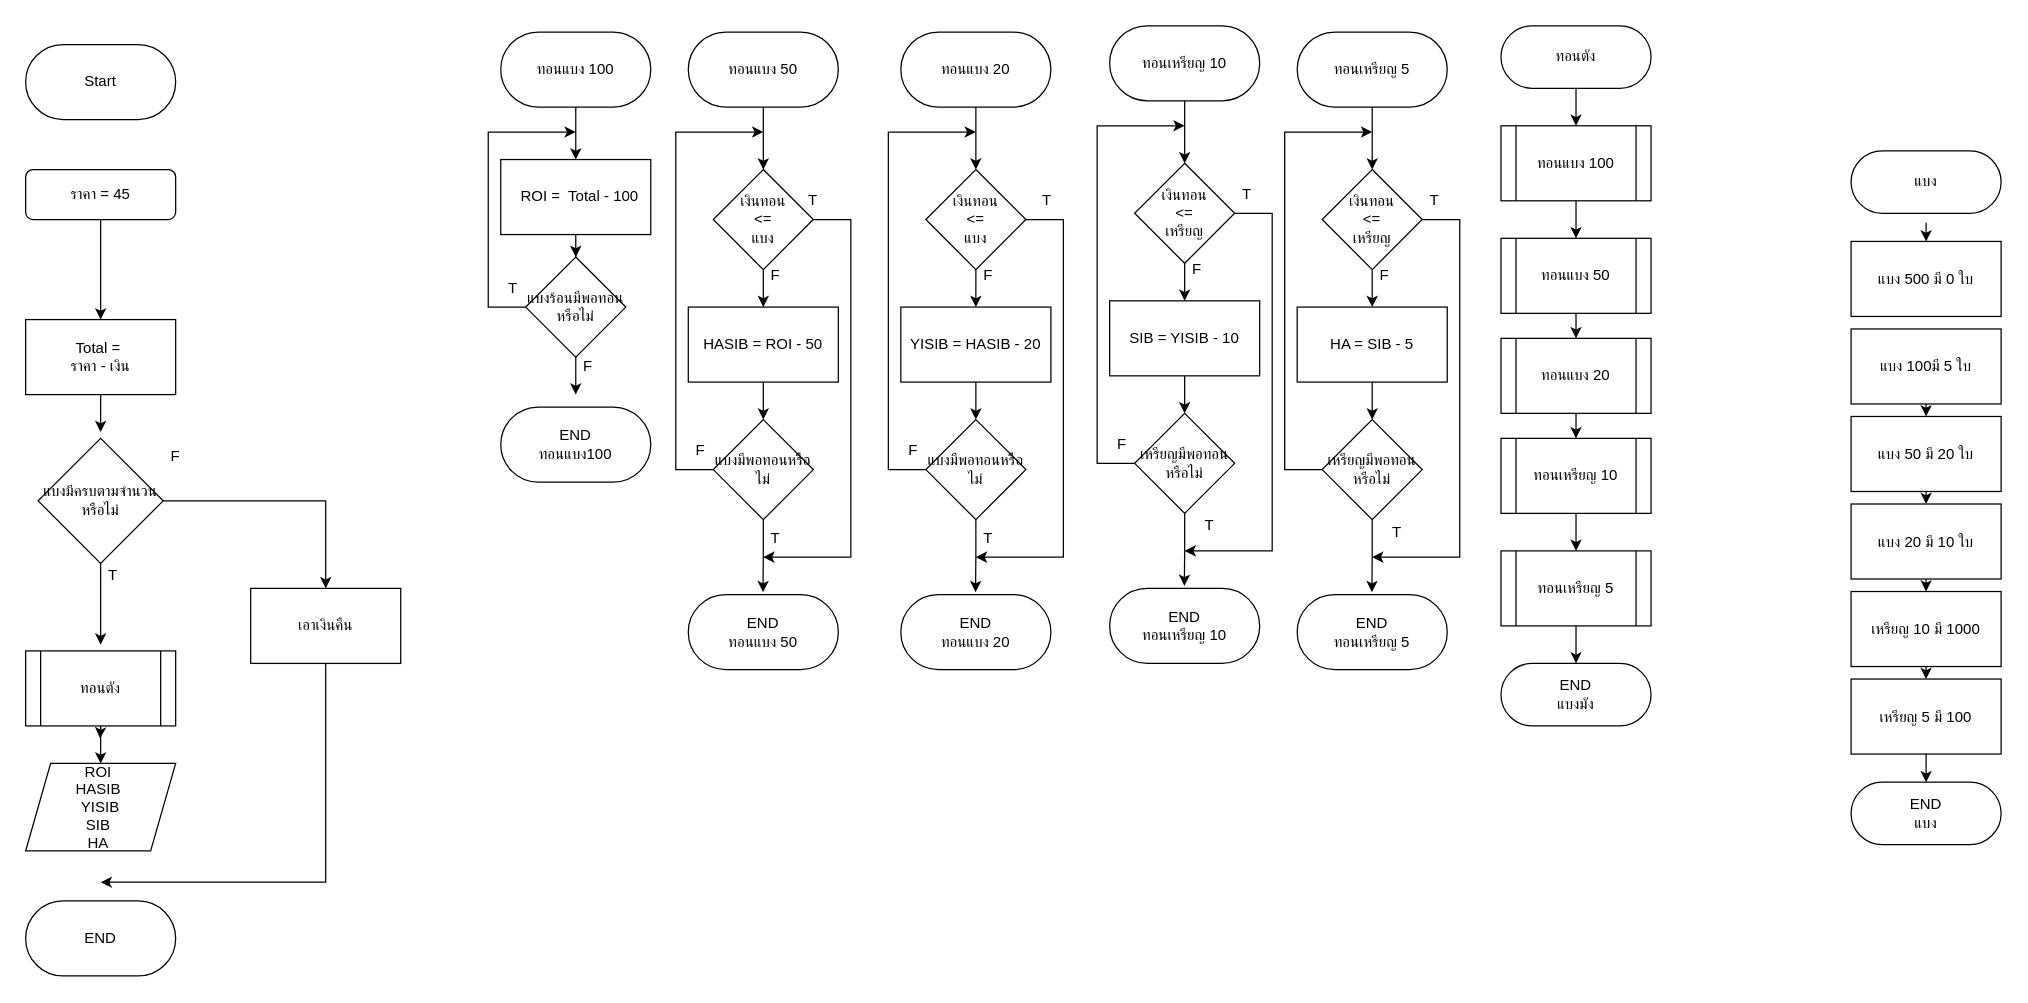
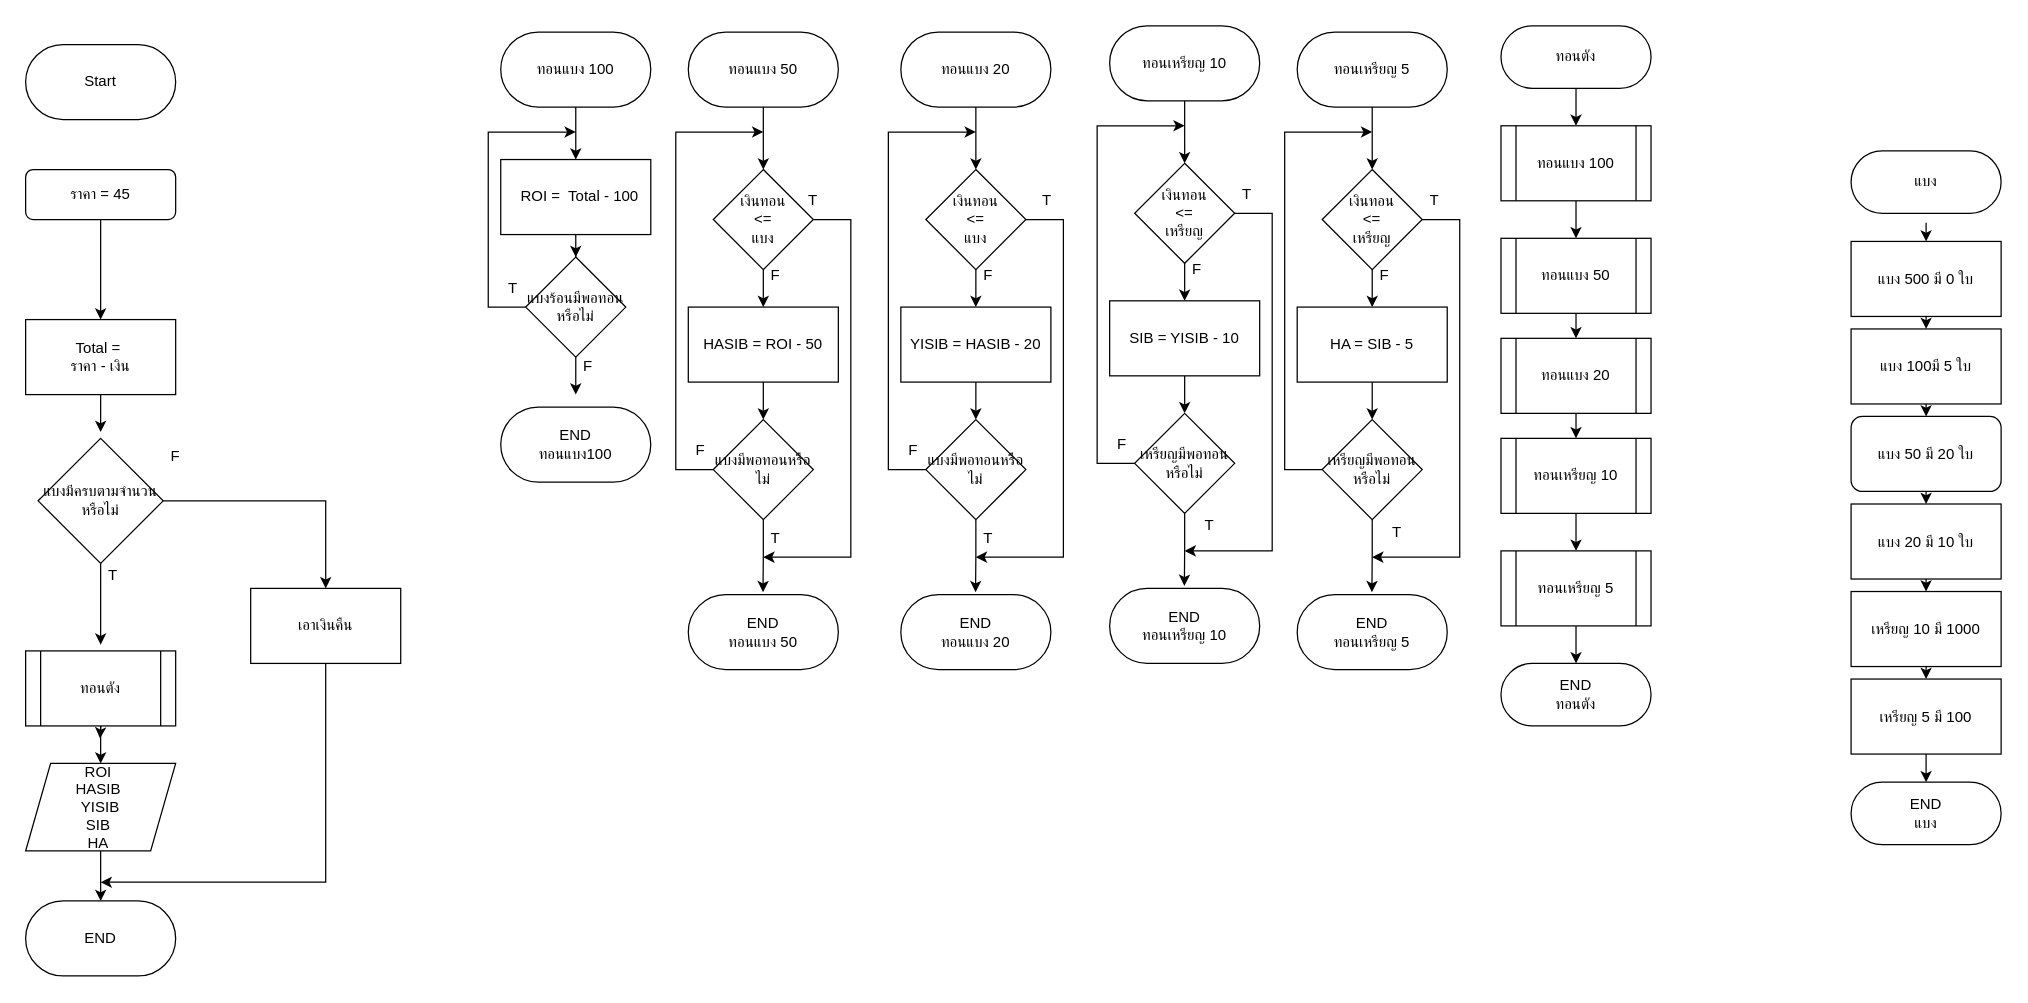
+ <mxCell id="95" style="edgeStyle=orthogonalEdgeStyle;rounded=0;orthogonalLoop=1;jettySize=auto;html=1;exitX=0.5;exitY=1;exitDx=0;exitDy=0;entryX=0.5;entryY=0;entryDx=0;entryDy=0;" edge="1" parent="1" source="96" target="98"><mxGeometry relative="1" as="geometry" /></mxCell>
- <mxCell id="100" value="แบง 50 มี 20 ใบ" style="rounded=0;whiteSpace=wrap;html=1;" vertex="1" parent="1"><mxGeometry x="1480" y="332.5" width="120" height="60" as="geometry" /></mxCell>
+ <mxCell id="100" value="แบง 50 มี 20 ใบ" style="whiteSpace=wrap;html=1;rounded=1;" vertex="1" parent="1"><mxGeometry x="1480" y="332.5" width="120" height="60" as="geometry" /></mxCell>
- <mxCell id="90" value="&lt;div&gt;END&lt;/div&gt;แบงมัง" style="rounded=1;whiteSpace=wrap;html=1;arcSize=50;" vertex="1" parent="1"><mxGeometry x="1200" y="530" width="120" height="50" as="geometry" /></mxCell>
+ <mxCell id="90" value="&lt;div&gt;END&lt;/div&gt;ทอนตัง" style="rounded=1;whiteSpace=wrap;html=1;arcSize=50;" vertex="1" parent="1"><mxGeometry x="1200" y="530" width="120" height="50" as="geometry" /></mxCell>
+ <mxCell id="91" value="" style="edgeStyle=orthogonalEdgeStyle;rounded=0;orthogonalLoop=1;jettySize=auto;html=1;" edge="1" parent="1" source="92" target="93"><mxGeometry relative="1" as="geometry" /></mxCell>
